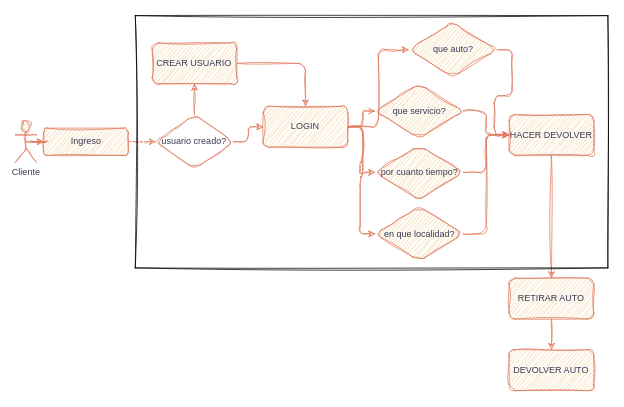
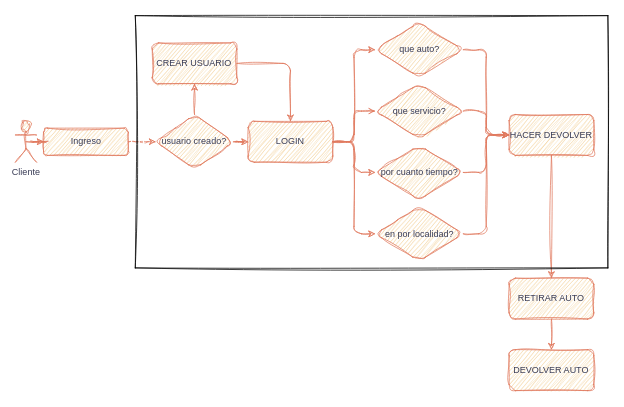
- <mxCell id="19" value="que auto?" style="rhombus;whiteSpace=wrap;html=1;rounded=1;sketch=1;curveFitting=1;jiggle=2;labelBackgroundColor=none;fillColor=#F2CC8F;strokeColor=#E07A5F;fontColor=#393C56;" vertex="1" parent="2"><mxGeometry x="524.643" y="9.091" width="117.56" height="72.727" as="geometry" /></mxCell>
+ <mxCell id="19" value="que auto?" style="rhombus;whiteSpace=wrap;html=1;rounded=1;sketch=1;curveFitting=1;jiggle=2;labelBackgroundColor=none;fillColor=#F2CC8F;strokeColor=#E07A5F;fontColor=#393C56;" vertex="1" parent="2"><mxGeometry x="479.643" y="9.091" width="117.56" height="72.727" as="geometry" /></mxCell>
- <mxCell id="8" value="LOGIN" style="whiteSpace=wrap;html=1;rounded=1;sketch=1;curveFitting=1;jiggle=2;labelBackgroundColor=none;fillColor=#F2CC8F;strokeColor=#E07A5F;fontColor=#393C56;" vertex="1" parent="2"><mxGeometry x="330.357" y="120.909" width="112.857" height="54.545" as="geometry" /></mxCell>
+ <mxCell id="8" value="LOGIN" style="whiteSpace=wrap;html=1;rounded=1;sketch=1;curveFitting=1;jiggle=2;labelBackgroundColor=none;fillColor=#F2CC8F;strokeColor=#E07A5F;fontColor=#393C56;" vertex="1" parent="2"><mxGeometry x="310.357" y="140.909" width="112.857" height="54.545" as="geometry" /></mxCell>
- <mxCell id="6" value="usuario creado?" style="rhombus;whiteSpace=wrap;html=1;rounded=1;sketch=1;curveFitting=1;jiggle=2;labelBackgroundColor=none;fillColor=#ffffff;strokeColor=#E07A5F;fontColor=#393C56;" vertex="1" parent="2"><mxGeometry x="187.155" y="131.818" width="103.452" height="72.727" as="geometry" /></mxCell>
+ <mxCell id="6" value="usuario creado?" style="rhombus;whiteSpace=wrap;html=1;rounded=1;sketch=1;curveFitting=1;jiggle=2;labelBackgroundColor=none;fillColor=#F2CC8F;strokeColor=#E07A5F;fontColor=#393C56;" vertex="1" parent="2"><mxGeometry x="187.155" y="131.818" width="103.452" height="72.727" as="geometry" /></mxCell>
- <mxCell id="20" value="en que localidad?" style="rhombus;whiteSpace=wrap;html=1;rounded=1;sketch=1;curveFitting=1;jiggle=2;labelBackgroundColor=none;fillColor=#F2CC8F;strokeColor=#E07A5F;fontColor=#393C56;" vertex="1" parent="2"><mxGeometry x="479.643" y="254.545" width="117.56" height="72.727" as="geometry" /></mxCell>
+ <mxCell id="20" value="en por localidad?" style="rhombus;whiteSpace=wrap;html=1;rounded=1;sketch=1;curveFitting=1;jiggle=2;labelBackgroundColor=none;fillColor=#F2CC8F;strokeColor=#E07A5F;fontColor=#393C56;" vertex="1" parent="2"><mxGeometry x="479.643" y="254.545" width="117.56" height="72.727" as="geometry" /></mxCell>
